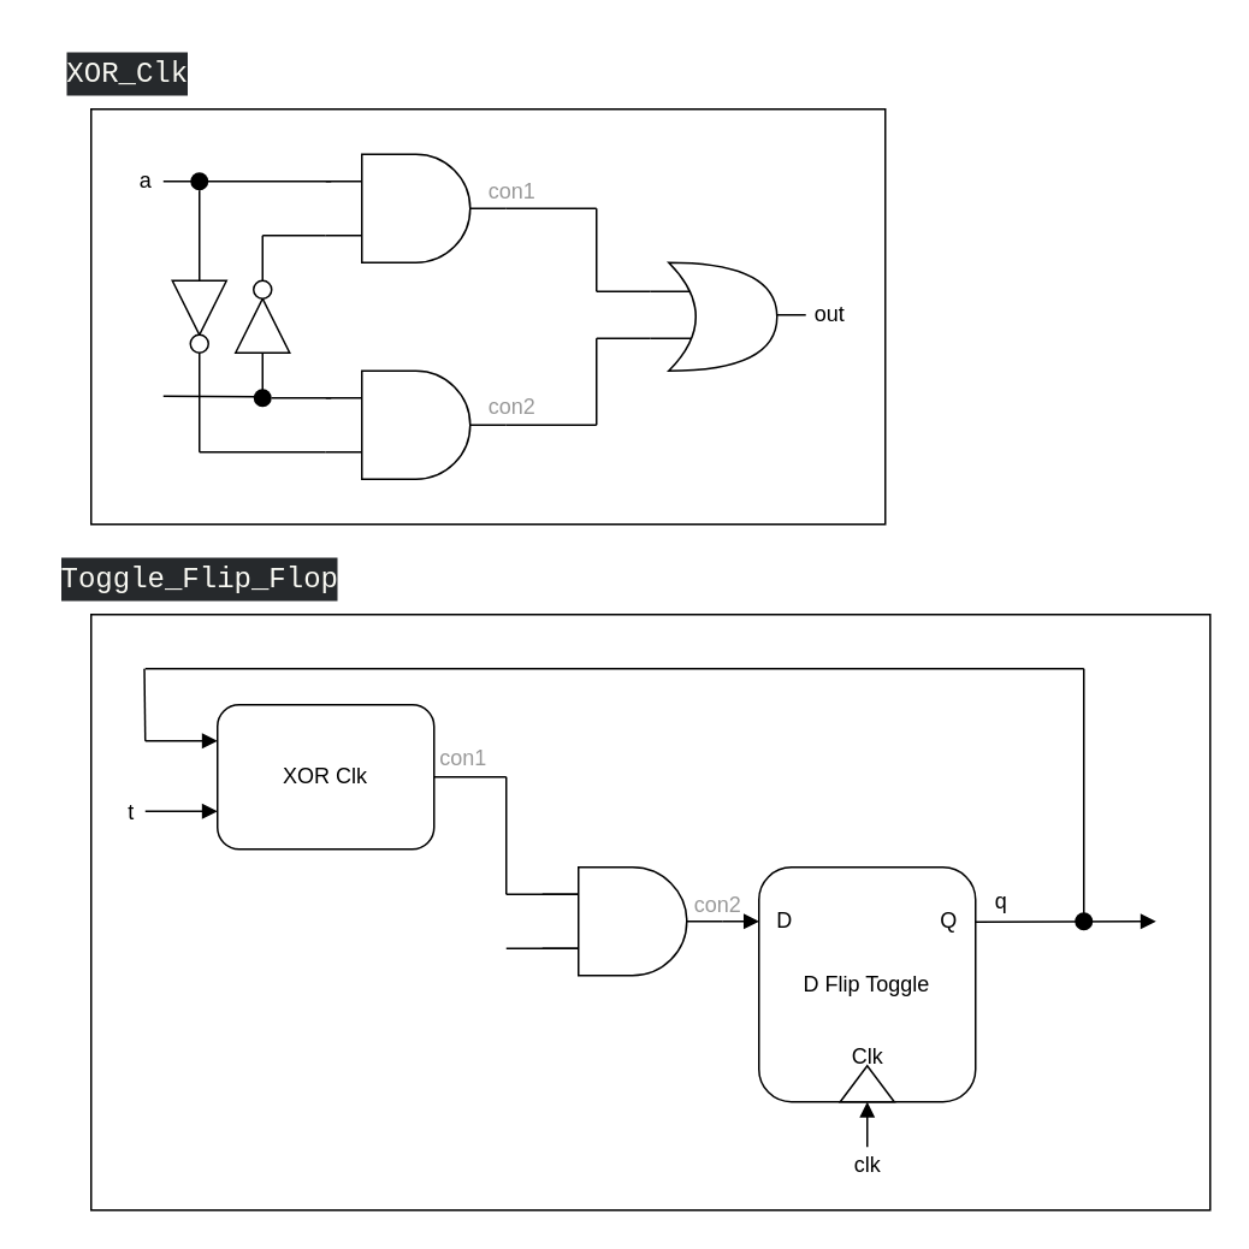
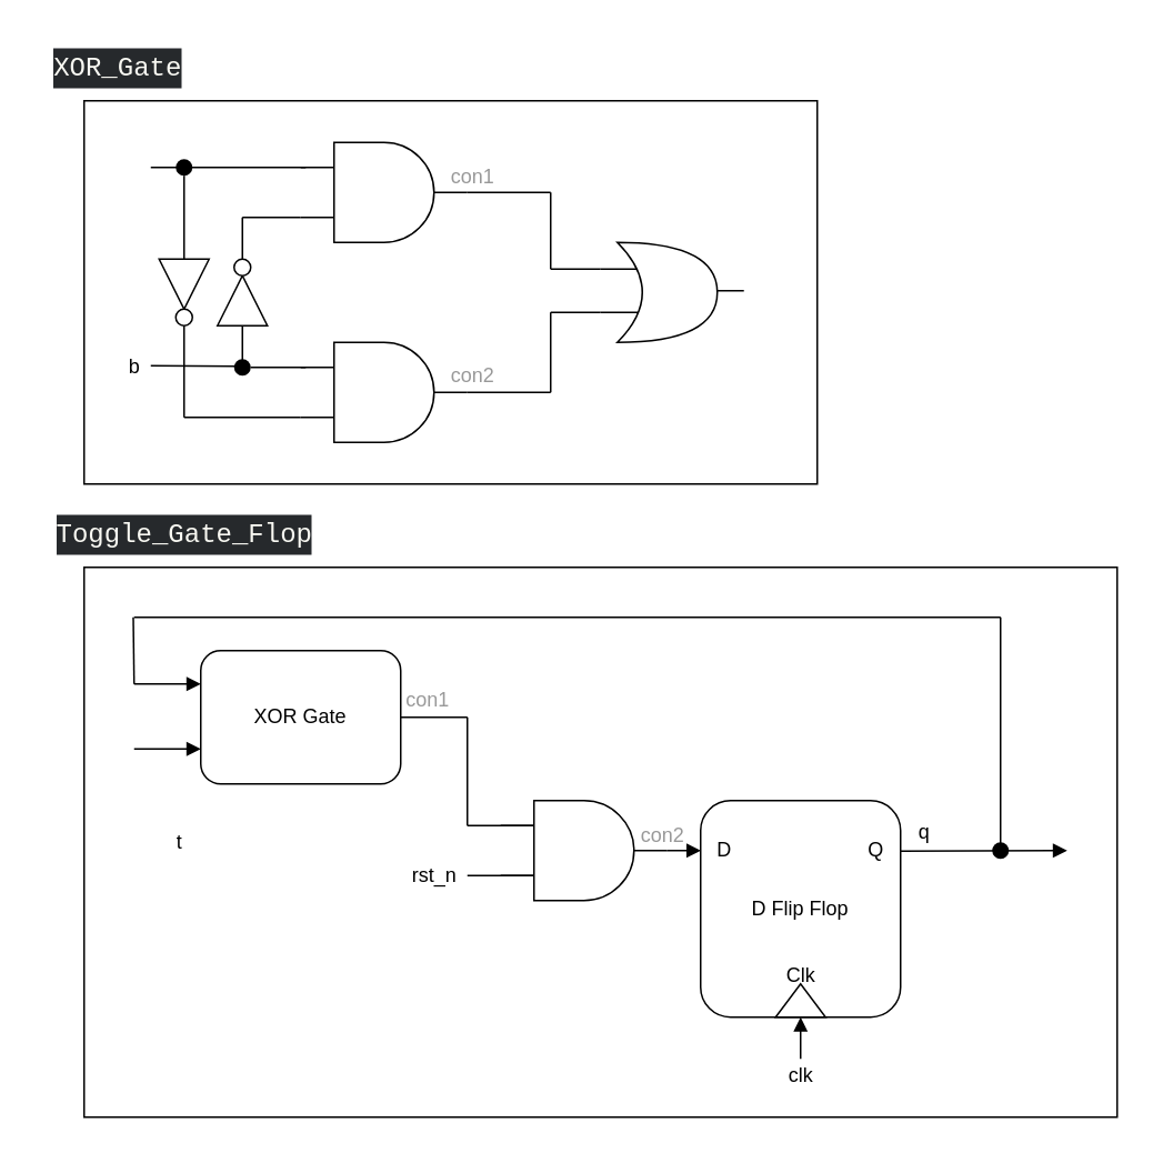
- <mxCell id="41" value="&lt;div style=&quot;color: rgb(248, 248, 242); background-color: rgb(38, 41, 44); font-family: &amp;quot;Fira Code&amp;quot;, Consolas, &amp;quot;Courier New&amp;quot;, monospace, Menlo, Monaco, &amp;quot;Courier New&amp;quot;, monospace; font-size: 16px; line-height: 24px; white-space-collapse: preserve;&quot;&gt;XOR_Clk&lt;/div&gt;" style="text;html=1;align=center;verticalAlign=middle;resizable=0;points=[];autosize=1;strokeColor=none;fillColor=none;fontFamily=Helvetica;fontSize=11;fontColor=default;labelBackgroundColor=default;" parent="1" vertex="1"><mxGeometry x="20" width="100" height="40" as="geometry" y="20" /></mxCell>
+ <mxCell id="41" value="&lt;div style=&quot;color: rgb(248, 248, 242); background-color: rgb(38, 41, 44); font-family: &amp;quot;Fira Code&amp;quot;, Consolas, &amp;quot;Courier New&amp;quot;, monospace, Menlo, Monaco, &amp;quot;Courier New&amp;quot;, monospace; font-size: 16px; line-height: 24px; white-space-collapse: preserve;&quot;&gt;XOR_Gate&lt;/div&gt;" style="text;html=1;align=center;verticalAlign=middle;resizable=0;points=[];autosize=1;strokeColor=none;fillColor=none;fontFamily=Helvetica;fontSize=11;fontColor=default;labelBackgroundColor=default;" parent="1" vertex="1"><mxGeometry x="20" width="100" height="40" as="geometry" y="20" /></mxCell>
- <mxCell id="36" value="&lt;font style=&quot;font-size: 12px;&quot;&gt;a&lt;/font&gt;" style="text;html=1;align=center;verticalAlign=middle;resizable=0;points=[];autosize=1;strokeColor=none;fillColor=none;" parent="2" vertex="1"><mxGeometry x="15" y="25" width="30" height="30" as="geometry" /></mxCell>
- <mxCell id="38" value="&lt;font style=&quot;font-size: 12px;&quot;&gt;out&lt;/font&gt;" style="text;html=1;align=center;verticalAlign=middle;resizable=0;points=[];autosize=1;strokeColor=none;fillColor=none;" parent="2" vertex="1"><mxGeometry x="389" y="99" width="40" height="30" as="geometry" /></mxCell>
+ <mxCell id="37" value="&lt;font style=&quot;font-size: 12px;&quot;&gt;b&lt;/font&gt;" style="text;html=1;align=center;verticalAlign=middle;resizable=0;points=[];autosize=1;strokeColor=none;fillColor=none;" parent="2" vertex="1"><mxGeometry x="15" y="145" width="30" height="30" as="geometry" /></mxCell>
- <mxCell id="71" value="&lt;div style=&quot;color: rgb(248, 248, 242); background-color: rgb(38, 41, 44); font-family: &amp;quot;Fira Code&amp;quot;, Consolas, &amp;quot;Courier New&amp;quot;, monospace, Menlo, Monaco, &amp;quot;Courier New&amp;quot;, monospace; font-size: 16px; line-height: 24px; white-space-collapse: preserve;&quot;&gt;Toggle_Flip_Flop&lt;/div&gt;" style="text;html=1;align=center;verticalAlign=middle;resizable=0;points=[];autosize=1;strokeColor=none;fillColor=none;fontFamily=Helvetica;fontSize=11;fontColor=default;labelBackgroundColor=default;" parent="1" vertex="1"><mxGeometry x="20" y="300" width="180" height="40" as="geometry" /></mxCell>
+ <mxCell id="71" value="&lt;div style=&quot;color: rgb(248, 248, 242); background-color: rgb(38, 41, 44); font-family: &amp;quot;Fira Code&amp;quot;, Consolas, &amp;quot;Courier New&amp;quot;, monospace, Menlo, Monaco, &amp;quot;Courier New&amp;quot;, monospace; font-size: 16px; line-height: 24px; white-space-collapse: preserve;&quot;&gt;Toggle_Gate_Flop&lt;/div&gt;" style="text;html=1;align=center;verticalAlign=middle;resizable=0;points=[];autosize=1;strokeColor=none;fillColor=none;fontFamily=Helvetica;fontSize=11;fontColor=default;labelBackgroundColor=default;" parent="1" vertex="1"><mxGeometry x="20" y="300" width="180" height="40" as="geometry" /></mxCell>
- <mxCell id="48" value="XOR Clk" style="rounded=1;whiteSpace=wrap;html=1;" parent="42" vertex="1"><mxGeometry x="70" y="50" width="120" height="80" as="geometry" /></mxCell>
+ <mxCell id="48" value="XOR Gate" style="rounded=1;whiteSpace=wrap;html=1;" parent="42" vertex="1"><mxGeometry x="70" y="50" width="120" height="80" as="geometry" /></mxCell>
- <mxCell id="65" value="t" style="text;html=1;align=center;verticalAlign=middle;resizable=0;points=[];autosize=1;strokeColor=none;fillColor=none;" parent="42" vertex="1"><mxGeometry x="7" y="95" width="30" height="30" as="geometry" /></mxCell>
+ <mxCell id="65" value="t" style="text;html=1;align=center;verticalAlign=middle;resizable=0;points=[];autosize=1;strokeColor=none;fillColor=none;" parent="42" vertex="1"><mxGeometry x="42" y="150" width="30" height="30" as="geometry" /></mxCell>
+ <mxCell id="66" value="&lt;font color=&quot;#000000&quot;&gt;rst_n&lt;/font&gt;" style="text;html=1;align=center;verticalAlign=middle;resizable=0;points=[];autosize=1;strokeColor=none;fillColor=none;fontColor=#999999;" parent="42" vertex="1"><mxGeometry x="185" y="170" width="50" height="30" as="geometry" /></mxCell>
- <mxCell id="54" value="D Flip Toggle" style="rounded=1;whiteSpace=wrap;html=1;" parent="42" vertex="1"><mxGeometry x="370" y="140" width="120" height="130" as="geometry" /></mxCell>
+ <mxCell id="54" value="D Flip Flop" style="rounded=1;whiteSpace=wrap;html=1;" parent="42" vertex="1"><mxGeometry x="370" y="140" width="120" height="130" as="geometry" /></mxCell>
